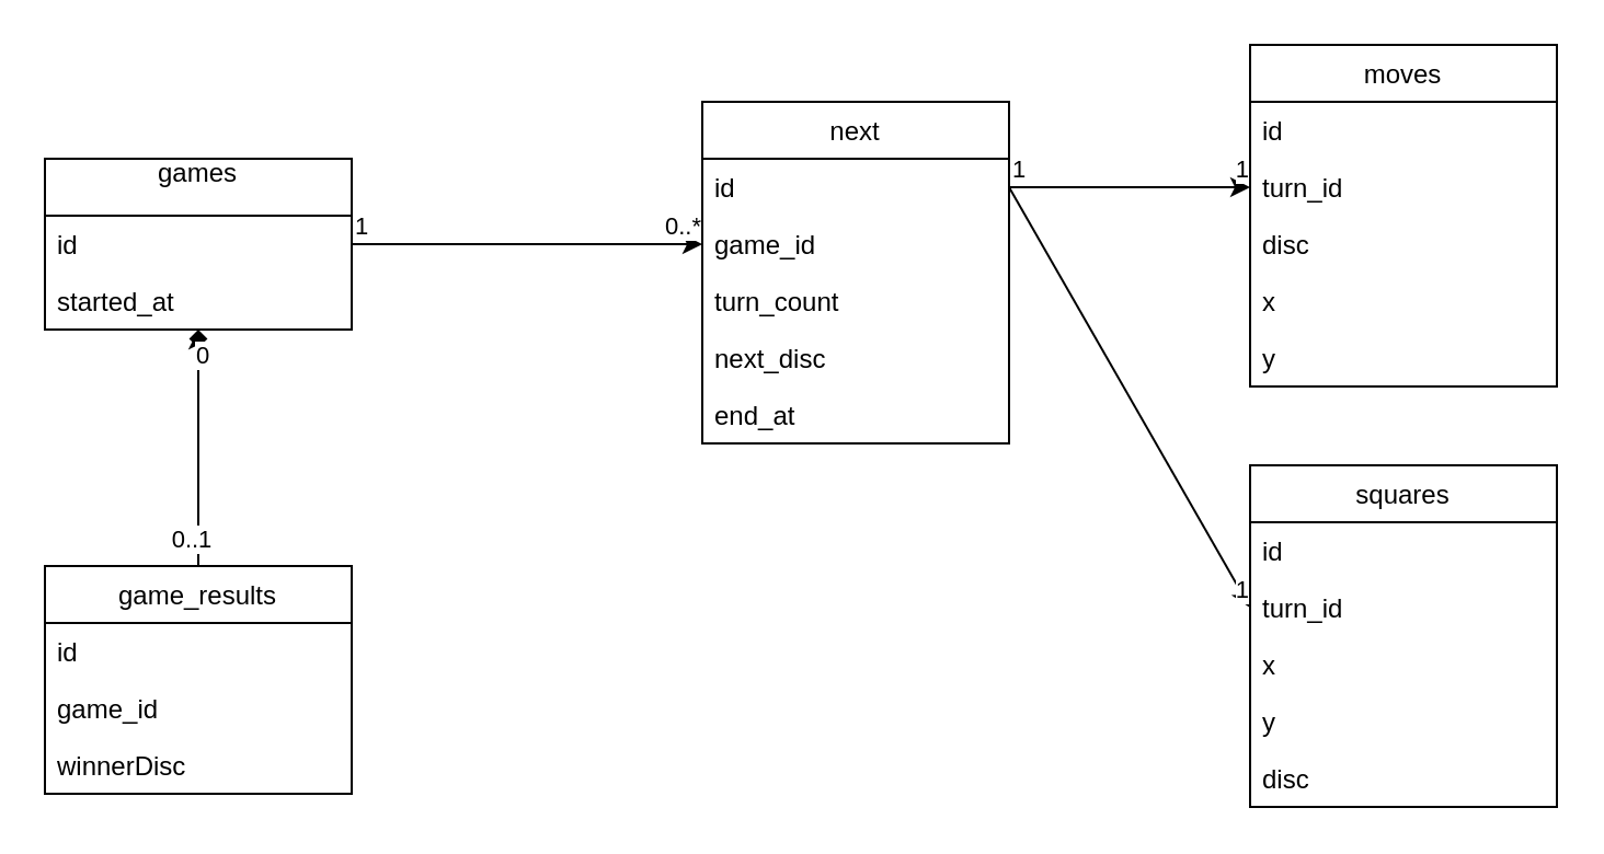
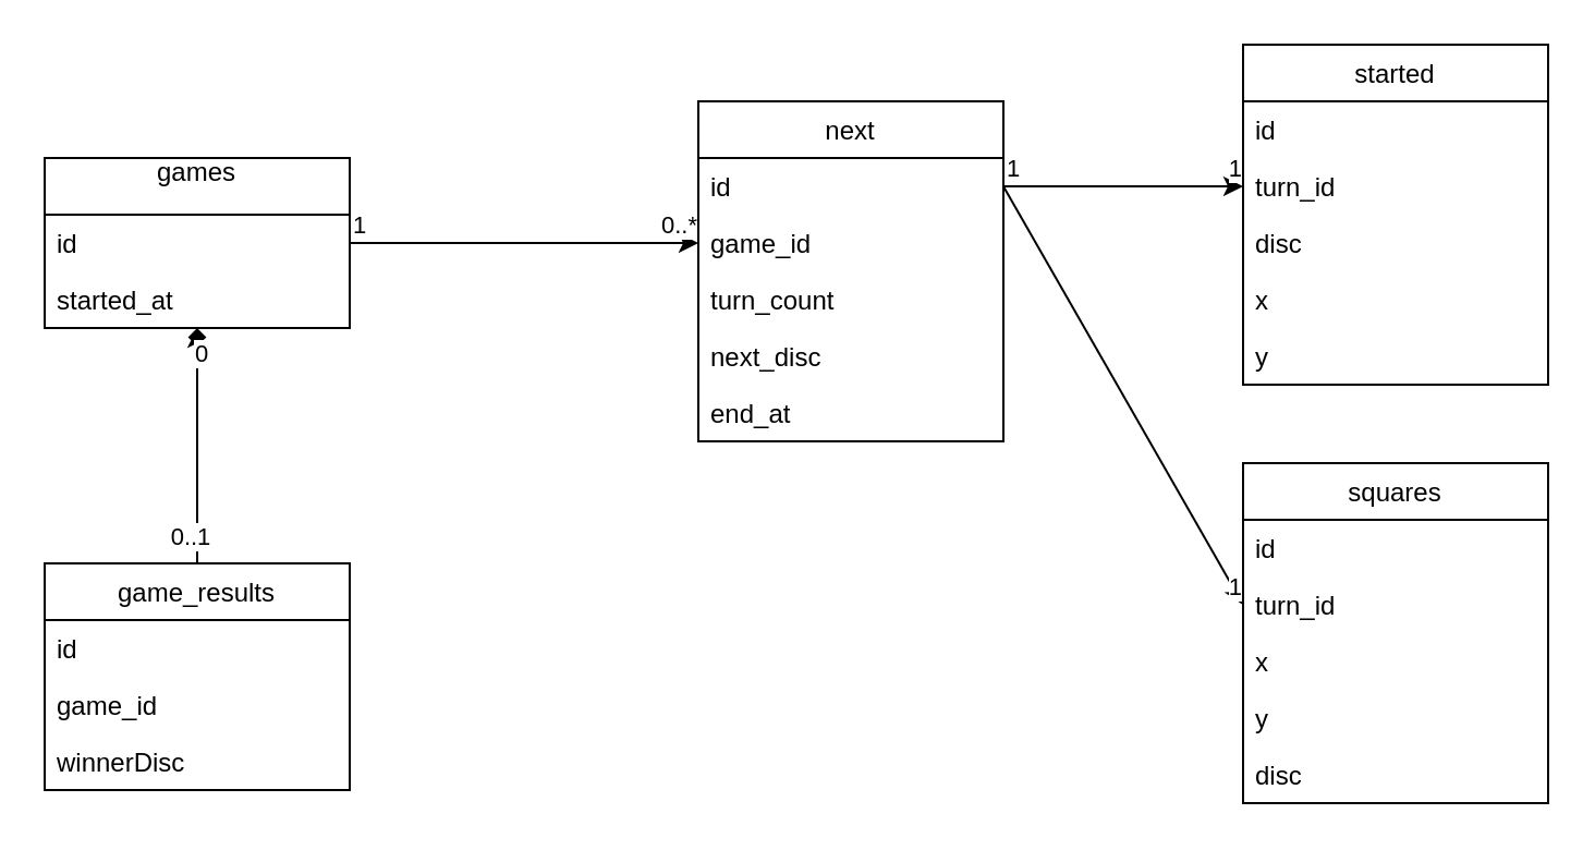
- <mxCell id="14" value="moves" style="swimlane;fontStyle=0;childLayout=stackLayout;horizontal=1;startSize=26;fillColor=none;horizontalStack=0;resizeParent=1;resizeParentMax=0;resizeLast=0;collapsible=1;marginBottom=0;" vertex="1" parent="1"><mxGeometry x="570" y="20" width="140" height="156" as="geometry" /></mxCell>
+ <mxCell id="14" value="started" style="swimlane;fontStyle=0;childLayout=stackLayout;horizontal=1;startSize=26;fillColor=none;horizontalStack=0;resizeParent=1;resizeParentMax=0;resizeLast=0;collapsible=1;marginBottom=0;" vertex="1" parent="1"><mxGeometry x="570" y="20" width="140" height="156" as="geometry" /></mxCell>
